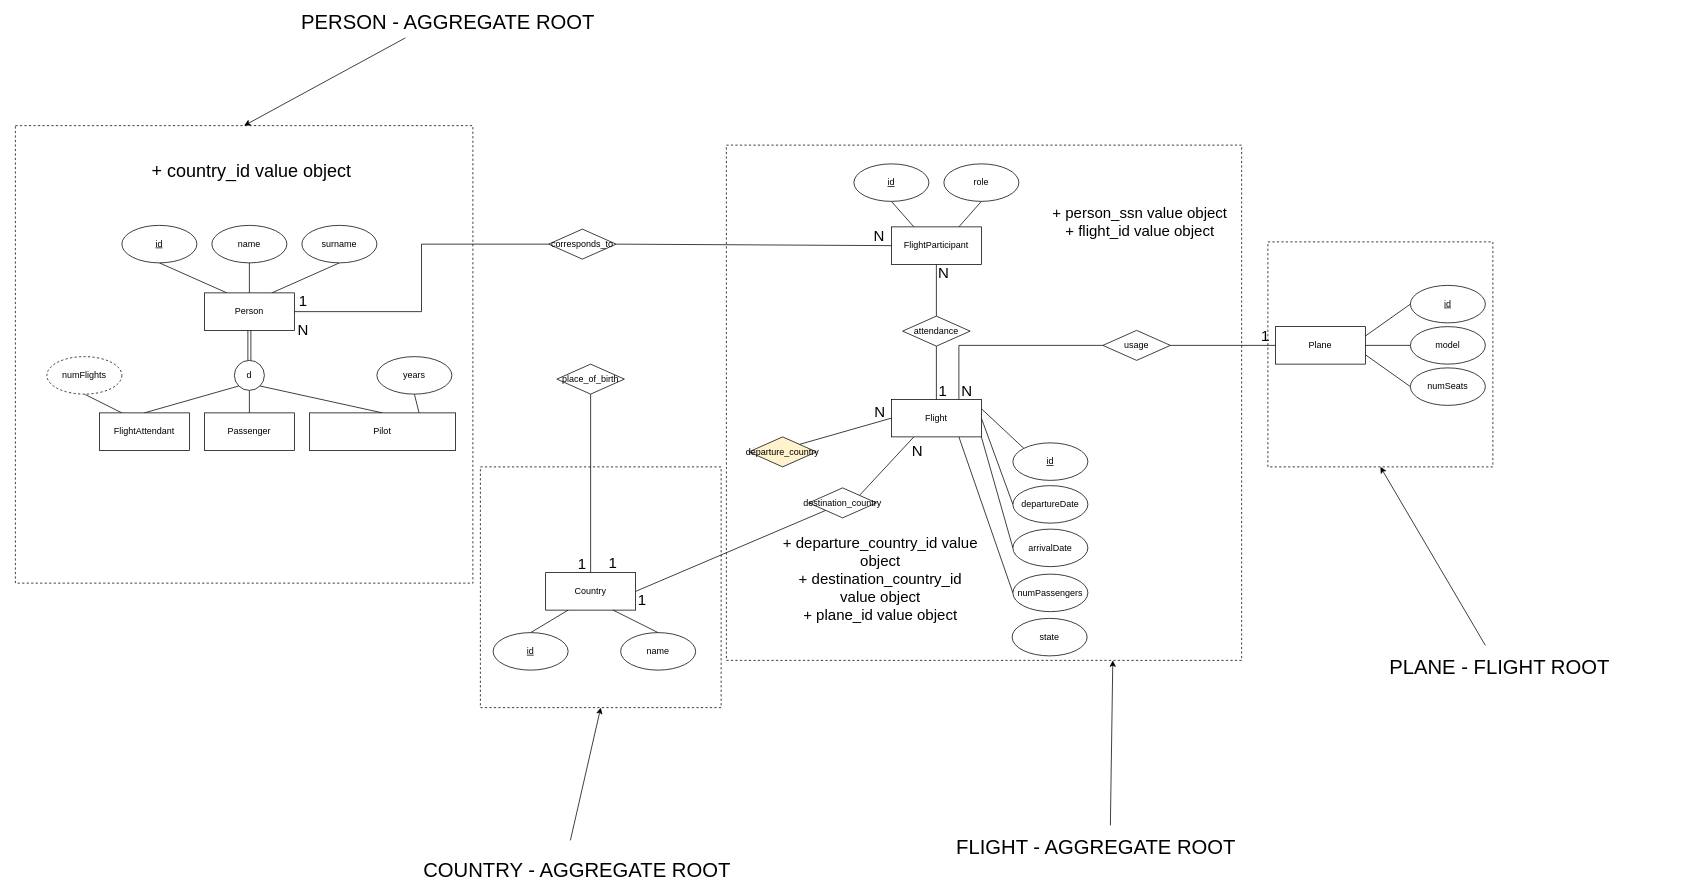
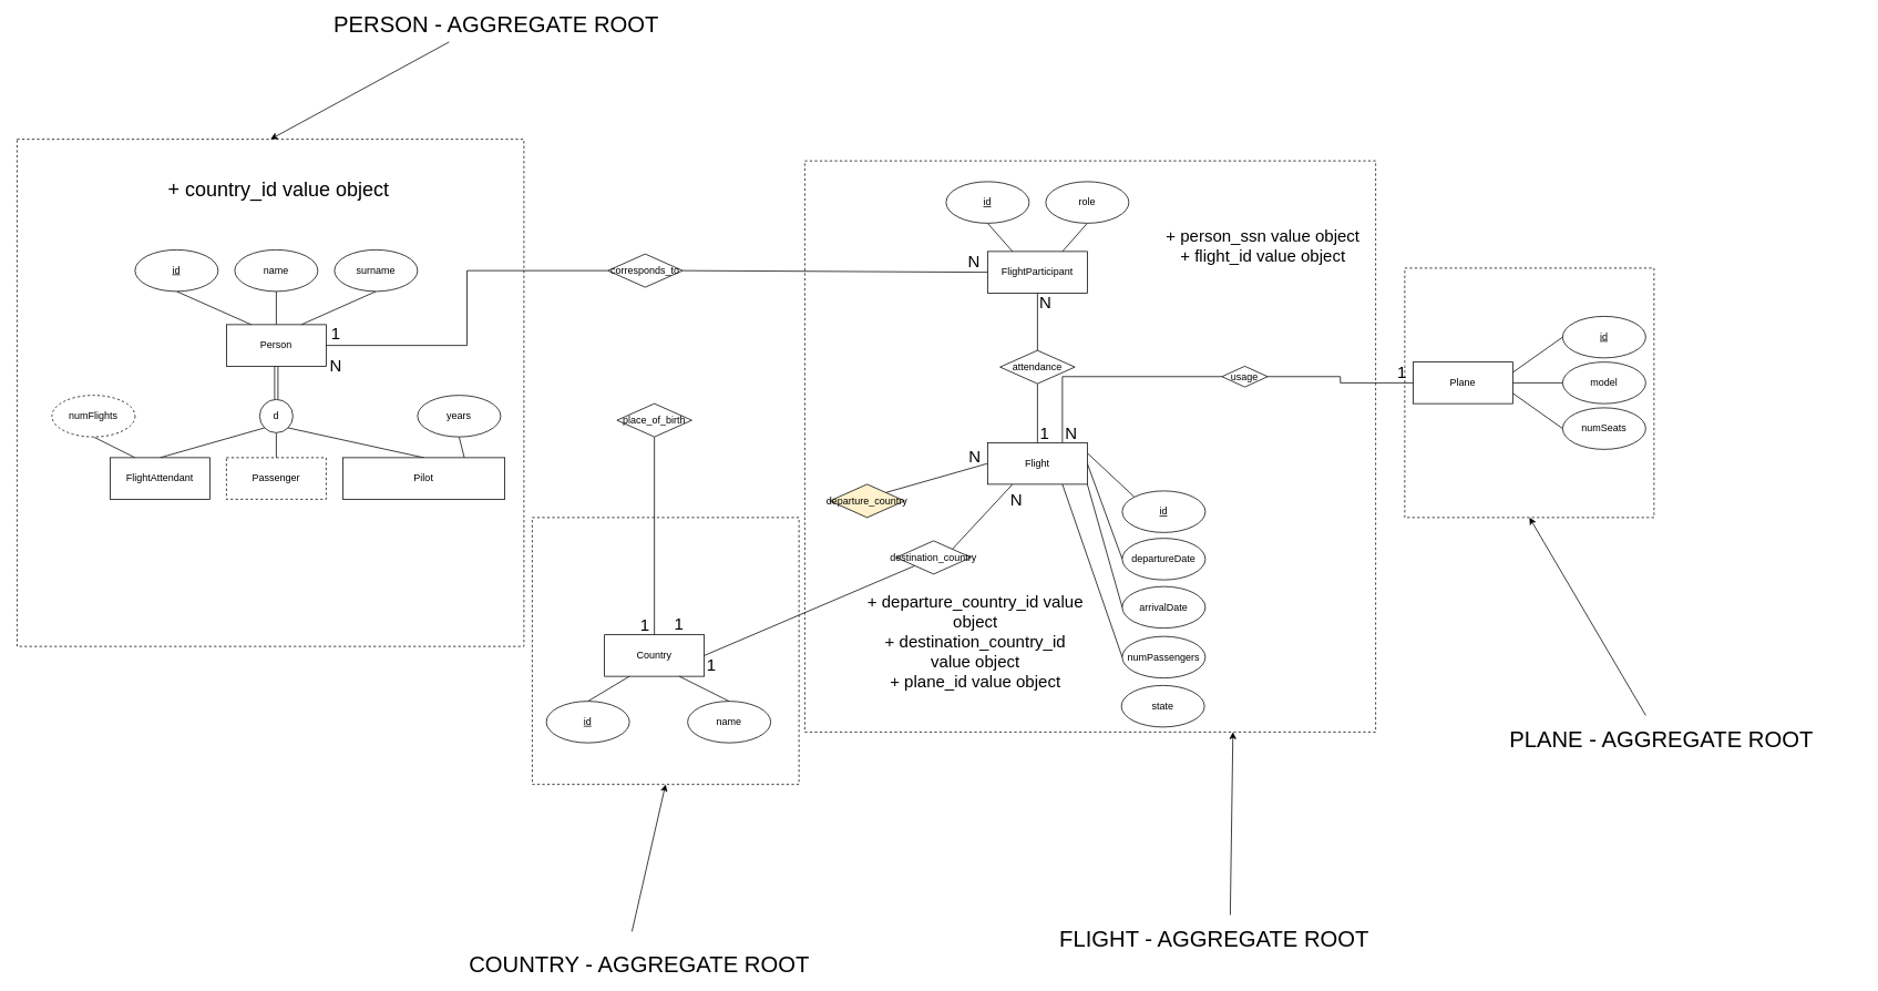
- <mxCell id="70" value="usage" style="rhombus;whiteSpace=wrap;html=1;" parent="1" vertex="1"><mxGeometry x="1470" y="440" width="90" height="40" as="geometry" /></mxCell>
+ <mxCell id="70" value="usage" style="rhombus;whiteSpace=wrap;html=1;" parent="1" vertex="1"><mxGeometry x="1470" y="440" width="55" height="25" as="geometry" /></mxCell>
- <mxCell id="23" value="Passenger" style="rounded=0;whiteSpace=wrap;html=1;" parent="1" vertex="1"><mxGeometry x="272" y="550" width="120" height="50" as="geometry" /></mxCell>
+ <mxCell id="23" value="Passenger" style="rounded=0;whiteSpace=wrap;html=1;dashed=1;" parent="1" vertex="1"><mxGeometry x="272" y="550" width="120" height="50" as="geometry" /></mxCell>
- <mxCell id="87" value="PLANE - FLIGHT ROOT" style="text;html=1;strokeColor=none;fillColor=none;align=center;verticalAlign=middle;whiteSpace=wrap;rounded=0;dashed=1;strokeWidth=1;fontSize=27;" parent="1" vertex="1"><mxGeometry x="1760" y="880" width="478" height="20" as="geometry" /></mxCell>
+ <mxCell id="87" value="PLANE - AGGREGATE ROOT" style="text;html=1;strokeColor=none;fillColor=none;align=center;verticalAlign=middle;whiteSpace=wrap;rounded=0;dashed=1;strokeWidth=1;fontSize=27;" parent="1" vertex="1"><mxGeometry x="1760" y="880" width="478" height="20" as="geometry" /></mxCell>
